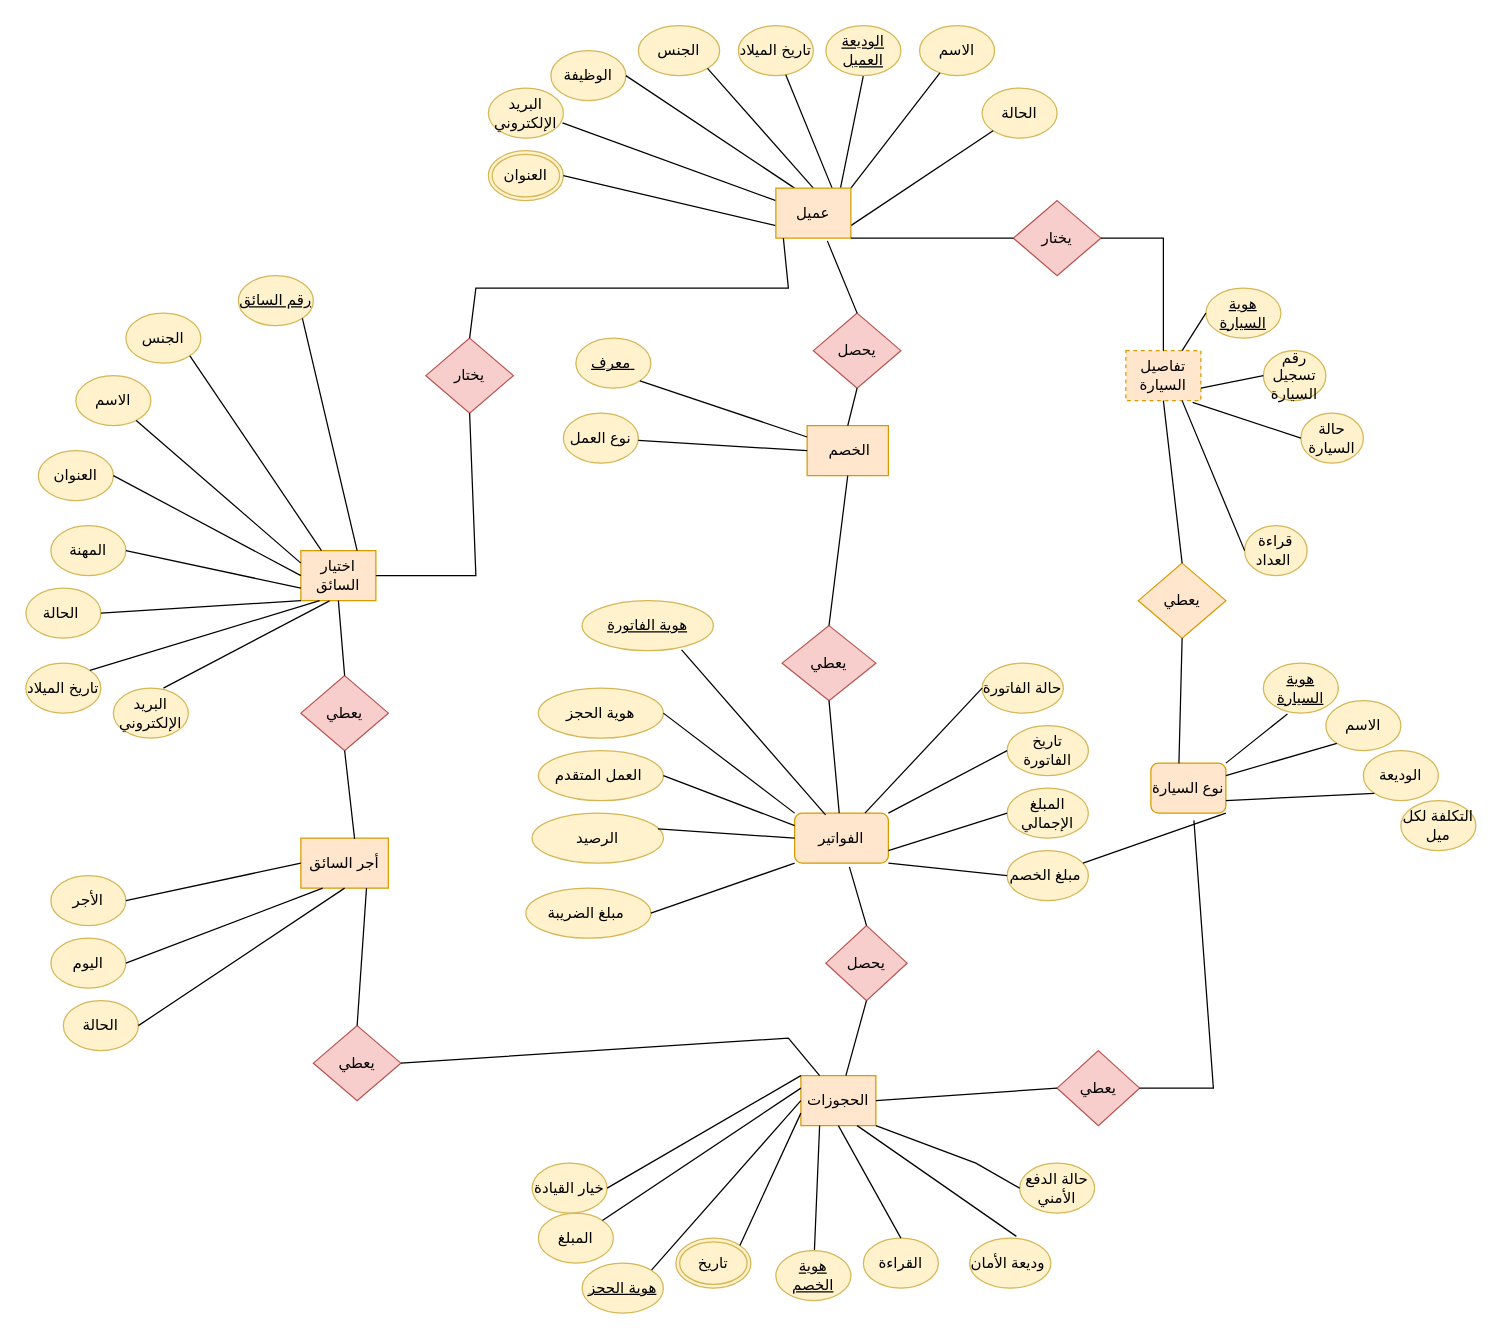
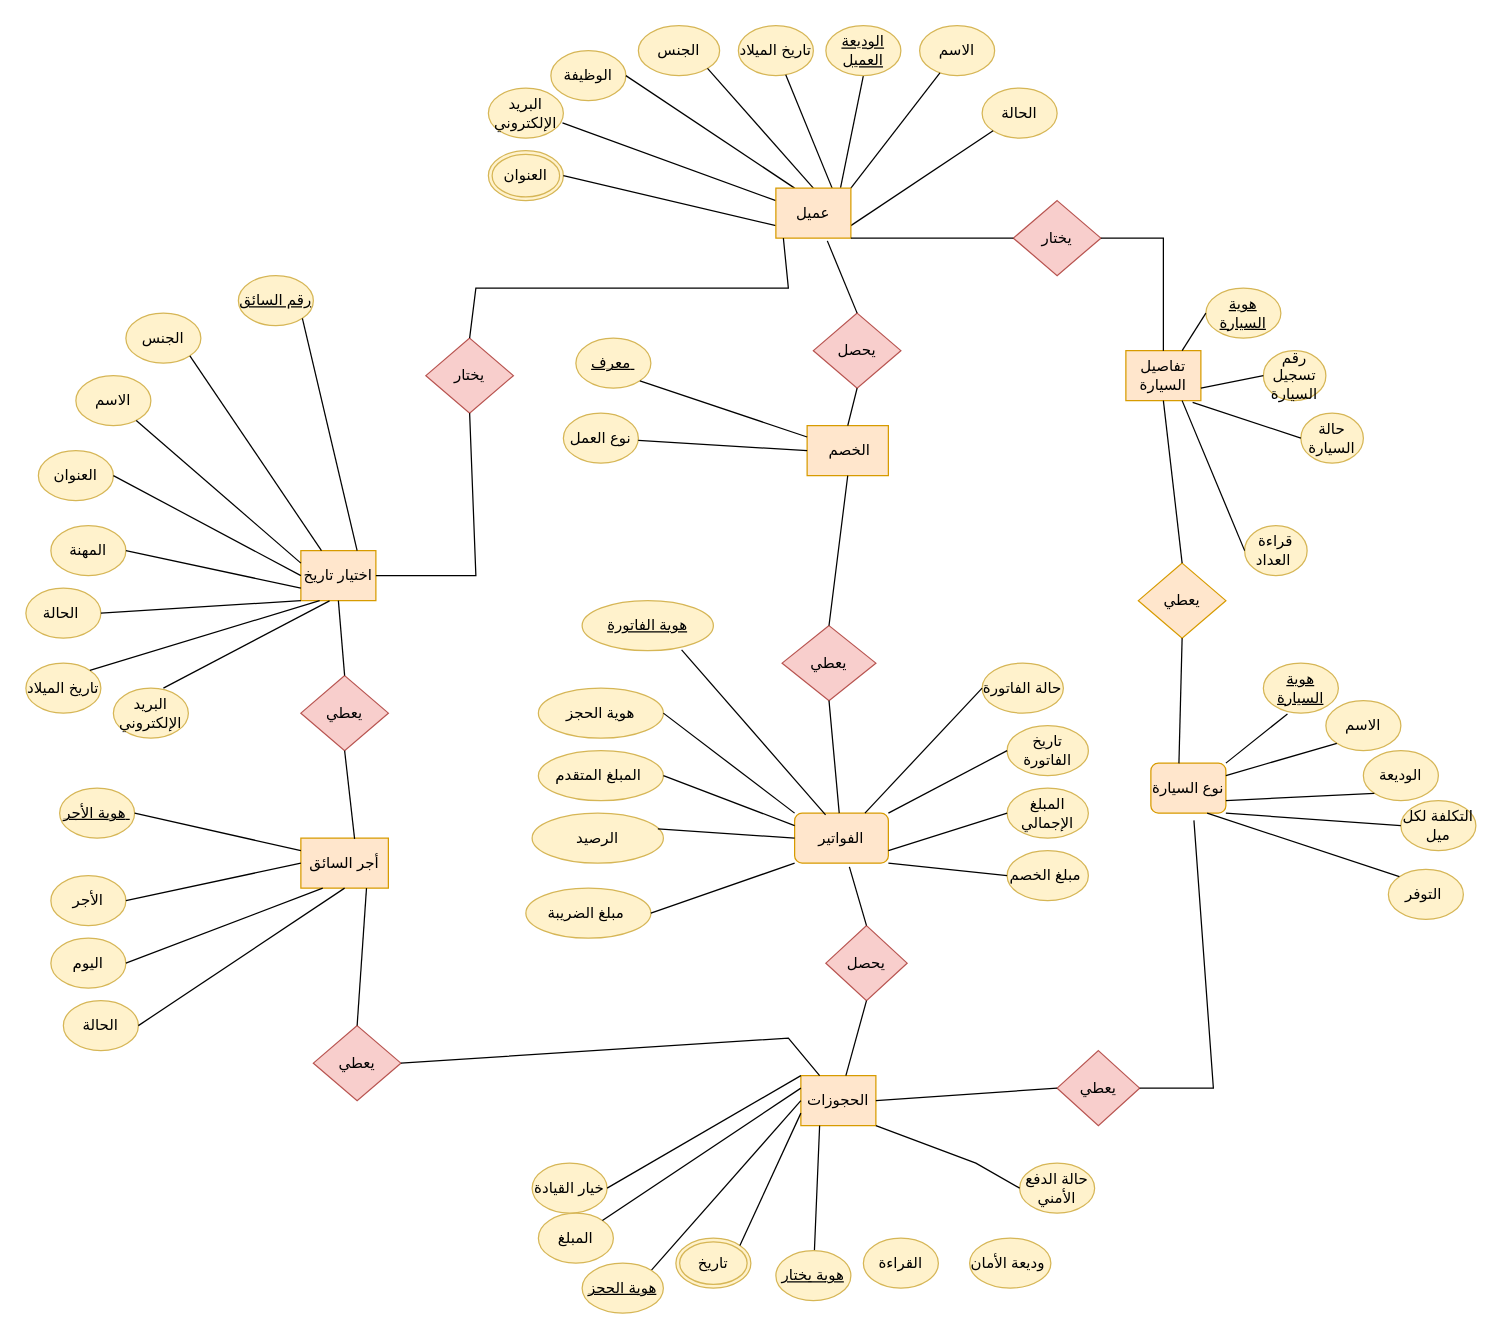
- <mxCell id="84" value="تفاصيل السيارة " style="whiteSpace=wrap;html=1;align=center;fillColor=#ffe6cc;strokeColor=#d79b00;dashed=1;" parent="1" vertex="1"><mxGeometry x="900" y="280" width="60" height="40" as="geometry" /></mxCell>
+ <mxCell id="84" value="تفاصيل السيارة " style="whiteSpace=wrap;html=1;align=center;fillColor=#ffe6cc;strokeColor=#d79b00;" parent="1" vertex="1"><mxGeometry x="900" y="280" width="60" height="40" as="geometry" /></mxCell>
- <mxCell id="18" value="اختيار السائق" style="whiteSpace=wrap;html=1;align=center;fillColor=#ffe6cc;strokeColor=#d79b00;" parent="1" vertex="1"><mxGeometry x="240" y="440" width="60" height="40" as="geometry" /></mxCell>
+ <mxCell id="18" value="اختيار تاريخ" style="whiteSpace=wrap;html=1;align=center;fillColor=#ffe6cc;strokeColor=#d79b00;" parent="1" vertex="1"><mxGeometry x="240" y="440" width="60" height="40" as="geometry" /></mxCell>
- <mxCell id="66" value="العمل المتقدم&amp;nbsp;" style="ellipse;whiteSpace=wrap;html=1;fillColor=#fff2cc;strokeColor=#d6b656;" parent="1" vertex="1"><mxGeometry x="430" y="600" width="100" height="40" as="geometry" /></mxCell>
+ <mxCell id="66" value="المبلغ المتقدم&amp;nbsp;" style="ellipse;whiteSpace=wrap;html=1;fillColor=#fff2cc;strokeColor=#d6b656;" parent="1" vertex="1"><mxGeometry x="430" y="600" width="100" height="40" as="geometry" /></mxCell>
+ <mxCell id="35" value="هوية الأجر&amp;nbsp;" style="ellipse;whiteSpace=wrap;html=1;align=center;fontStyle=4;fillColor=#fff2cc;strokeColor=#d6b656;" parent="1" vertex="1"><mxGeometry x="47" y="630" width="60" height="40" as="geometry" /></mxCell>
+ <mxCell id="40" value="" style="endArrow=none;html=1;rounded=0;entryX=0;entryY=0.25;entryDx=0;entryDy=0;exitX=1;exitY=0.5;exitDx=0;exitDy=0;" parent="1" source="35" target="39" edge="1"><mxGeometry width="50" height="50" relative="1" as="geometry"><mxPoint x="97" y="690" as="sourcePoint" /><mxPoint x="277" y="560" as="targetPoint" /></mxGeometry></mxCell>
- <mxCell id="101" value="" style="endArrow=none;html=1;rounded=0;exitX=1;exitY=1;exitDx=0;exitDy=0;" parent="1" source="83" target="68" edge="1"><mxGeometry width="50" height="50" relative="1" as="geometry"><mxPoint x="1120" y="700" as="sourcePoint" /><mxPoint x="1190" y="650" as="targetPoint" /></mxGeometry></mxCell>
+ <mxCell id="101" value="" style="endArrow=none;html=1;rounded=0;exitX=1;exitY=1;exitDx=0;exitDy=0;entryX=0;entryY=0.5;entryDx=0;entryDy=0;" parent="1" source="83" target="96" edge="1"><mxGeometry width="50" height="50" relative="1" as="geometry"><mxPoint x="1120" y="700" as="sourcePoint" /><mxPoint x="1190" y="650" as="targetPoint" /></mxGeometry></mxCell>
+ <mxCell id="102" value="" style="endArrow=none;html=1;rounded=0;exitX=0;exitY=0;exitDx=0;exitDy=0;entryX=0.75;entryY=1;entryDx=0;entryDy=0;" parent="1" source="97" target="83" edge="1"><mxGeometry width="50" height="50" relative="1" as="geometry"><mxPoint x="1110" y="700" as="sourcePoint" /><mxPoint x="1130" y="670" as="targetPoint" /></mxGeometry></mxCell>
+ <mxCell id="97" value="التوفر&amp;nbsp;" style="ellipse;whiteSpace=wrap;html=1;fillColor=#fff2cc;strokeColor=#d6b656;" parent="1" vertex="1"><mxGeometry x="1110" y="695" width="60" height="40" as="geometry" /></mxCell>
- <mxCell id="55" value="" style="endArrow=none;html=1;rounded=0;exitX=0.575;exitY=-0.035;exitDx=0;exitDy=0;exitPerimeter=0;entryX=0.75;entryY=1;entryDx=0;entryDy=0;" parent="1" source="49" target="50" edge="1"><mxGeometry width="50" height="50" relative="1" as="geometry"><mxPoint x="1160" y="850" as="sourcePoint" /><mxPoint x="720" y="1080" as="targetPoint" /></mxGeometry></mxCell>
- <mxCell id="54" value="" style="endArrow=none;html=1;rounded=0;exitX=0.5;exitY=1;exitDx=0;exitDy=0;entryX=0.5;entryY=0;entryDx=0;entryDy=0;" parent="1" source="50" target="48" edge="1"><mxGeometry width="50" height="50" relative="1" as="geometry"><mxPoint x="720" y="1080" as="sourcePoint" /><mxPoint x="730" y="1020" as="targetPoint" /></mxGeometry></mxCell>
- <mxCell id="132" value="هوية الخصم" style="ellipse;whiteSpace=wrap;html=1;align=center;fontStyle=4;fillColor=#fff2cc;strokeColor=#d6b656;" vertex="1" parent="1"><mxGeometry x="620" y="1000" width="60" height="40" as="geometry" /></mxCell>
+ <mxCell id="132" value="هوية يختار" style="ellipse;whiteSpace=wrap;html=1;align=center;fontStyle=4;fillColor=#fff2cc;strokeColor=#d6b656;" vertex="1" parent="1"><mxGeometry x="620" y="1000" width="60" height="40" as="geometry" /></mxCell>
